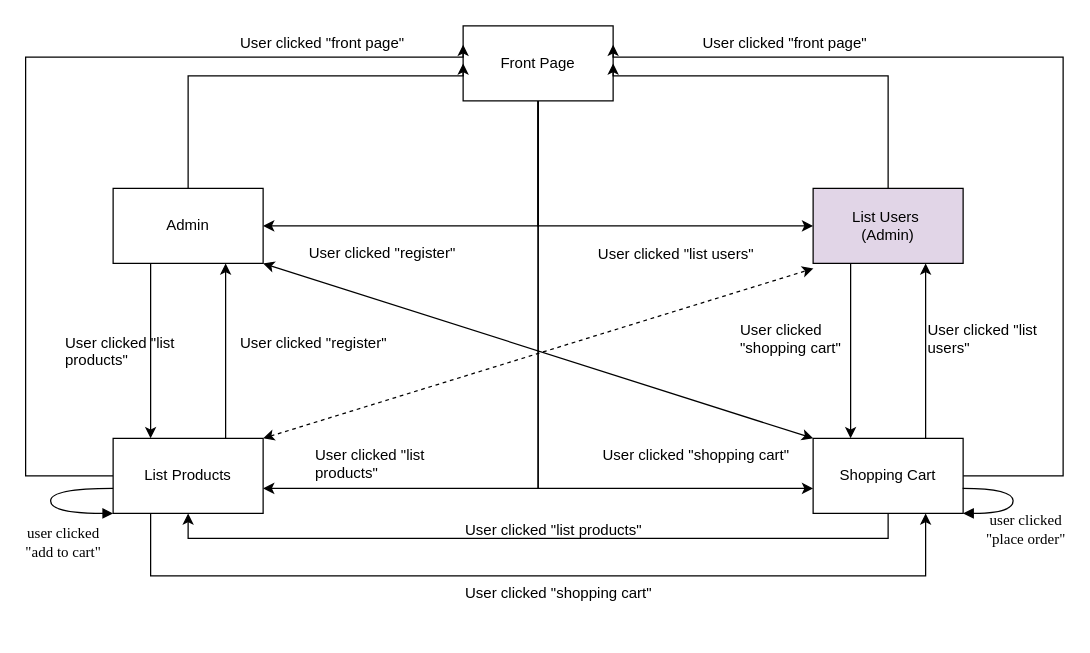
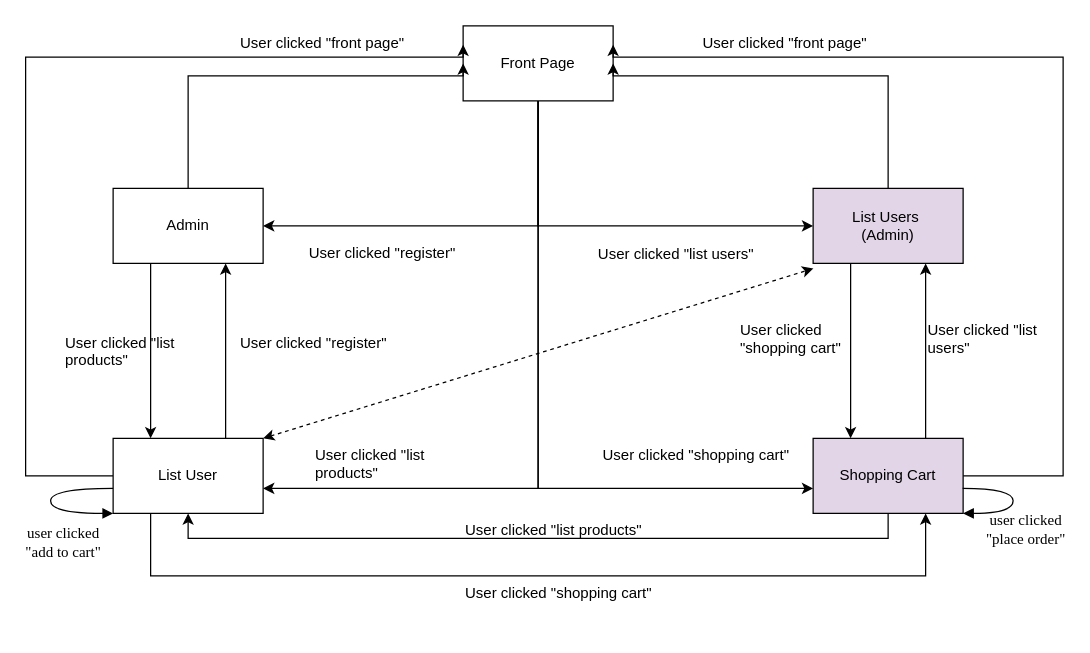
- <mxCell id="20" style="rounded=0;orthogonalLoop=1;jettySize=auto;html=1;exitX=0;exitY=0;exitDx=0;exitDy=0;entryX=1;entryY=1;entryDx=0;entryDy=0;startArrow=classic;startFill=1;" parent="1" source="21" target="9" edge="1"><mxGeometry relative="1" as="geometry" /></mxCell>
- <mxCell id="13" value="&lt;div&gt;List Products&lt;/div&gt;" style="rounded=0;whiteSpace=wrap;html=1;" parent="1" vertex="1"><mxGeometry x="90" y="350" width="120" height="60" as="geometry" /></mxCell>
+ <mxCell id="13" value="&lt;div&gt;List User&lt;/div&gt;" style="rounded=0;whiteSpace=wrap;html=1;" parent="1" vertex="1"><mxGeometry x="90" y="350" width="120" height="60" as="geometry" /></mxCell>
- <mxCell id="21" value="Shopping Cart" style="rounded=0;whiteSpace=wrap;html=1;" parent="1" vertex="1"><mxGeometry x="650" y="350" width="120" height="60" as="geometry" /></mxCell>
+ <mxCell id="21" value="Shopping Cart" style="rounded=0;whiteSpace=wrap;html=1;fillColor=#e1d5e7;" parent="1" vertex="1"><mxGeometry x="650" y="350" width="120" height="60" as="geometry" /></mxCell>
